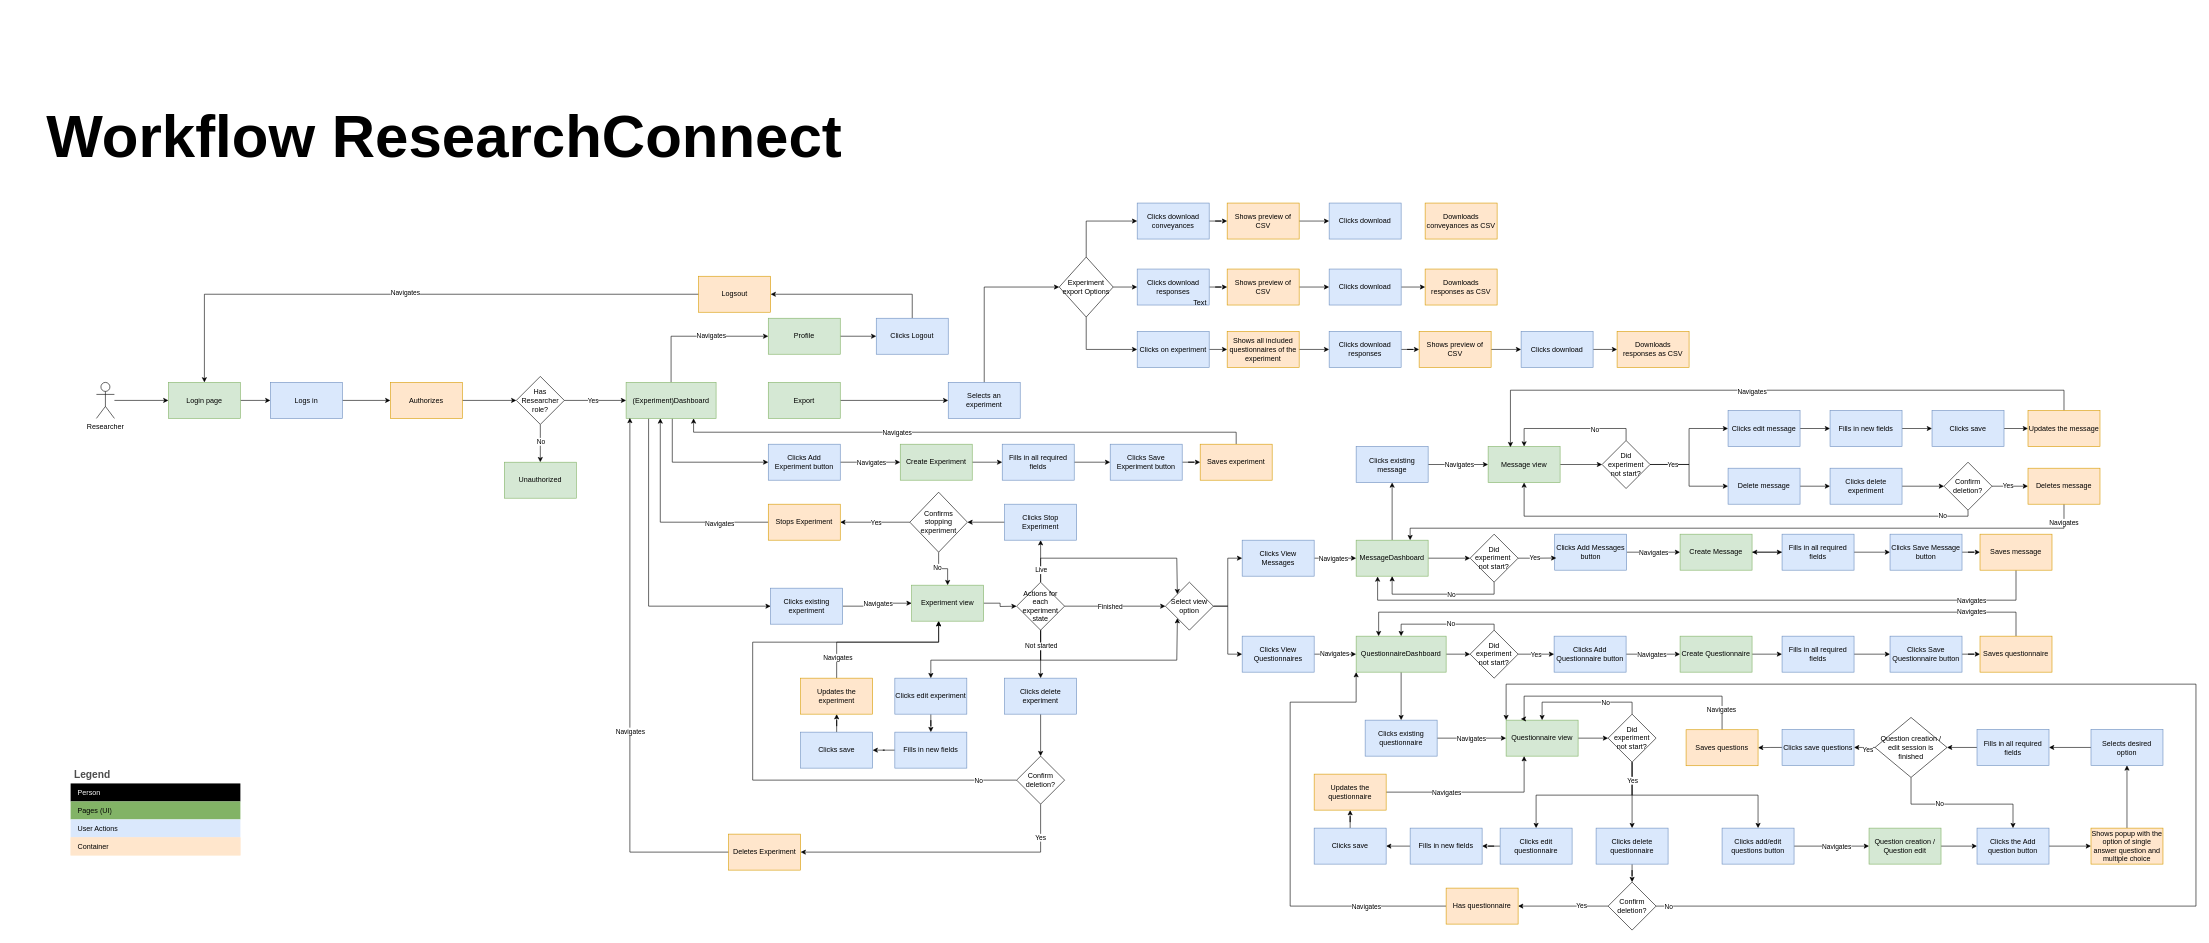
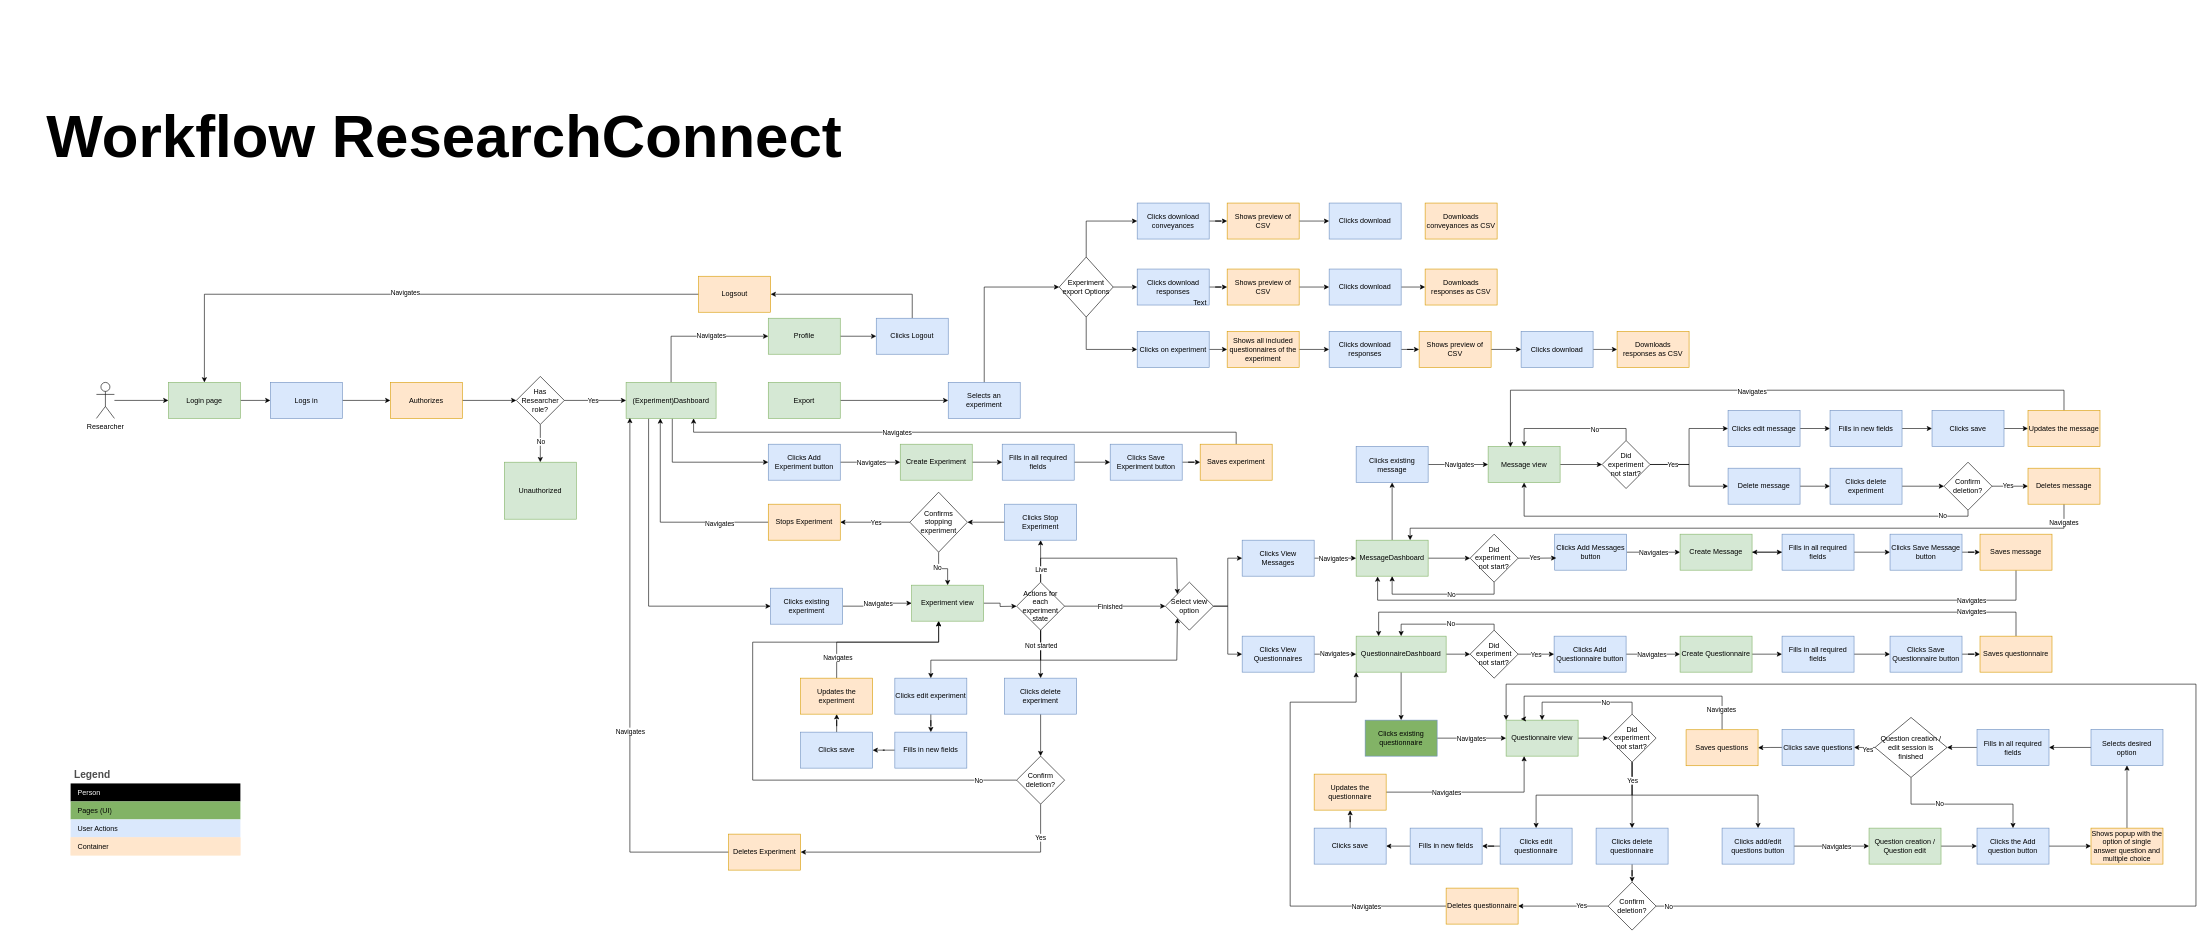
- <mxCell id="24" value="Unauthorized" style="rounded=0;whiteSpace=wrap;html=1;fillColor=#d5e8d4;strokeColor=#82b366;" parent="1" vertex="1"><mxGeometry x="840" y="770" width="120" height="60" as="geometry" /></mxCell>
+ <mxCell id="24" value="Unauthorized" style="rounded=0;whiteSpace=wrap;html=1;fillColor=#d5e8d4;strokeColor=#82b366;" parent="1" vertex="1"><mxGeometry x="840" y="770" width="120" height="95" as="geometry" /></mxCell>
- <mxCell id="200" value="Clicks existing questionnaire" style="rounded=0;whiteSpace=wrap;html=1;fillColor=#dae8fc;strokeColor=#6c8ebf;" parent="1" vertex="1"><mxGeometry x="2275" y="1200" width="120" height="60" as="geometry" /></mxCell>
+ <mxCell id="200" value="Clicks existing questionnaire" style="rounded=0;whiteSpace=wrap;html=1;fillColor=#82b366;strokeColor=#6c8ebf;" parent="1" vertex="1"><mxGeometry x="2275" y="1200" width="120" height="60" as="geometry" /></mxCell>
- <mxCell id="231" value="Has questionnaire" style="rounded=0;whiteSpace=wrap;html=1;fillColor=#ffe6cc;strokeColor=#d79b00;" parent="1" vertex="1"><mxGeometry x="2410" y="1480" width="120" height="60" as="geometry" /></mxCell>
+ <mxCell id="231" value="Deletes questionnaire" style="rounded=0;whiteSpace=wrap;html=1;fillColor=#ffe6cc;strokeColor=#d79b00;" parent="1" vertex="1"><mxGeometry x="2410" y="1480" width="120" height="60" as="geometry" /></mxCell>
